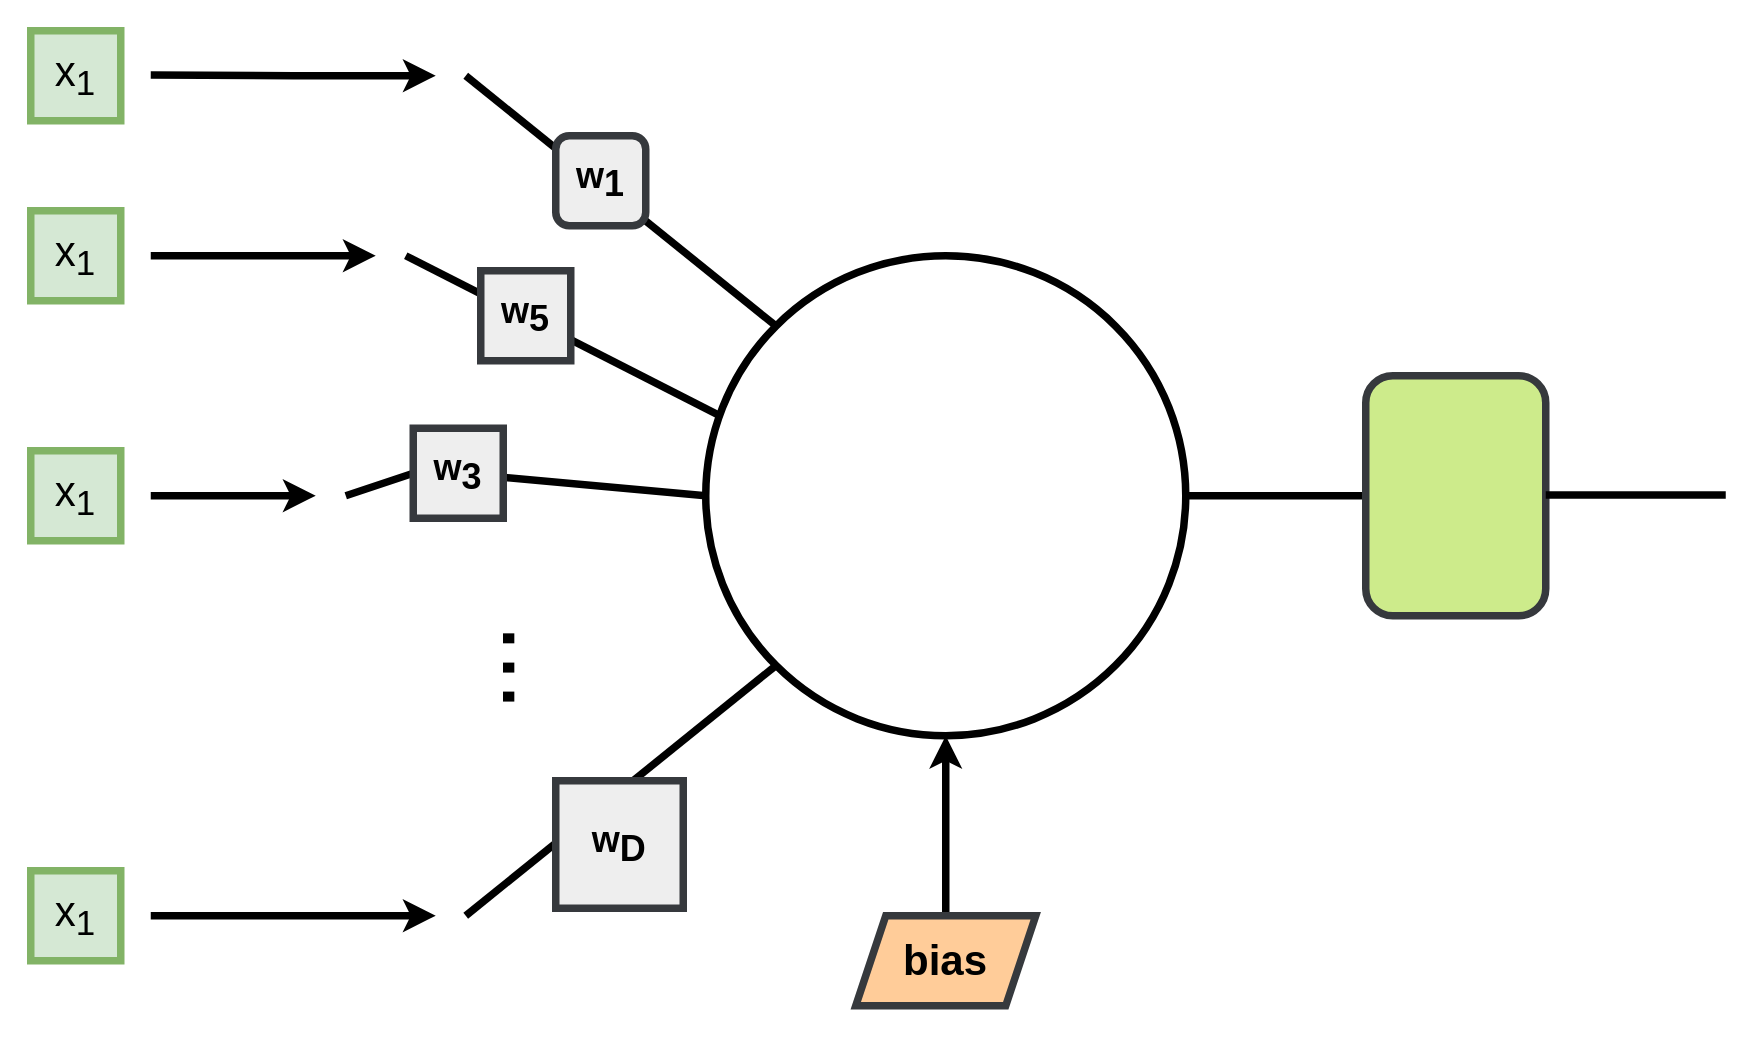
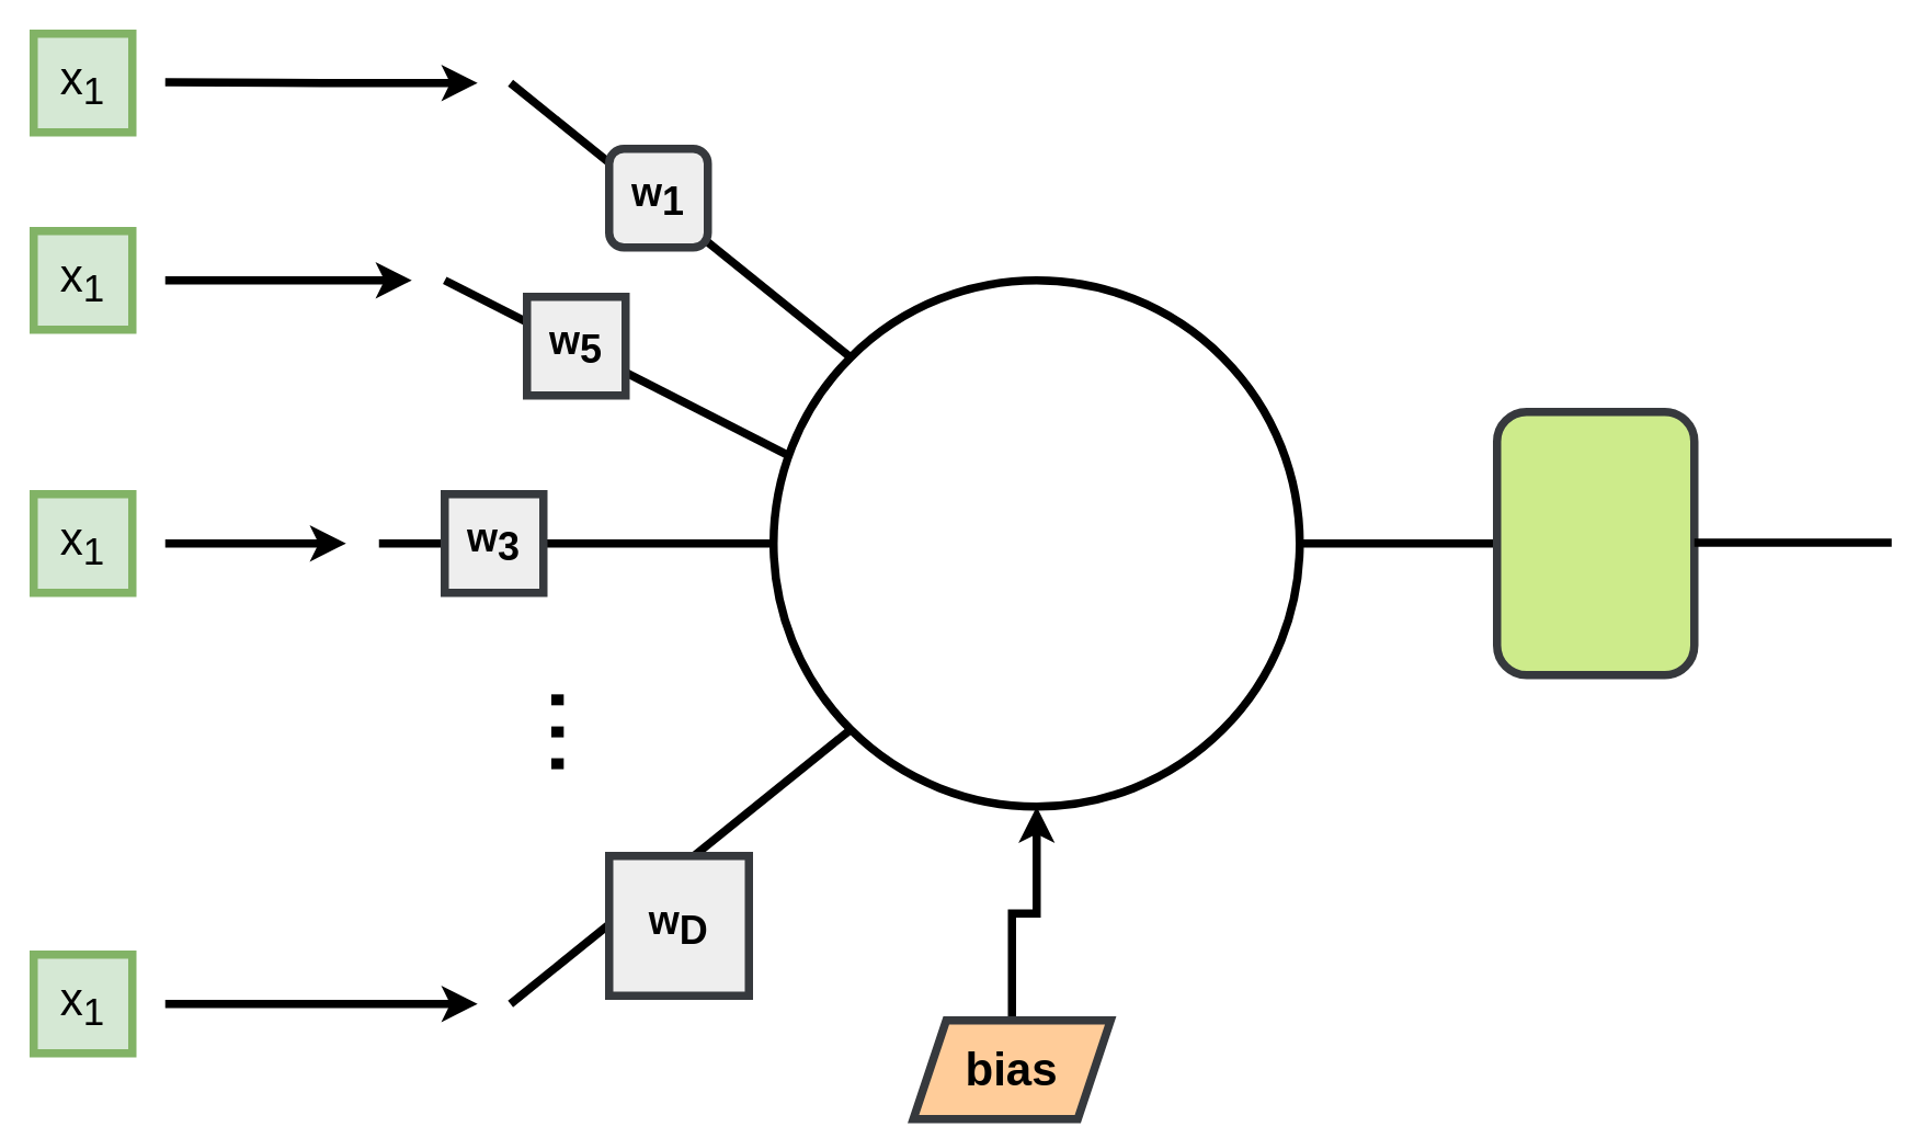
- <mxCell id="13" value="w&lt;sub style=&quot;font-size: 24px;&quot;&gt;3&lt;/sub&gt;" style="rounded=0;whiteSpace=wrap;html=1;strokeWidth=5;fontSize=24;fontStyle=1;fillColor=#eeeeee;strokeColor=#36393d;" vertex="1" parent="1"><mxGeometry x="275" y="285" width="60" height="60" as="geometry" /></mxCell>
+ <mxCell id="13" value="w&lt;sub style=&quot;font-size: 24px;&quot;&gt;3&lt;/sub&gt;" style="rounded=0;whiteSpace=wrap;html=1;strokeWidth=5;fontSize=24;fontStyle=1;fillColor=#eeeeee;strokeColor=#36393d;" vertex="1" parent="1"><mxGeometry x="270" y="300" width="60" height="60" as="geometry" /></mxCell>
- <mxCell id="16" value="bias" style="shape=parallelogram;perimeter=parallelogramPerimeter;whiteSpace=wrap;html=1;fixedSize=1;strokeWidth=5;fontSize=28;fontStyle=1;fillColor=#ffcc99;strokeColor=#36393d;" vertex="1" parent="1"><mxGeometry x="570" y="610" width="120" height="60" as="geometry" /></mxCell>
+ <mxCell id="16" value="bias" style="shape=parallelogram;perimeter=parallelogramPerimeter;whiteSpace=wrap;html=1;fixedSize=1;strokeWidth=5;fontSize=28;fontStyle=1;fillColor=#ffcc99;strokeColor=#36393d;" vertex="1" parent="1"><mxGeometry x="555" y="620" width="120" height="60" as="geometry" /></mxCell>
